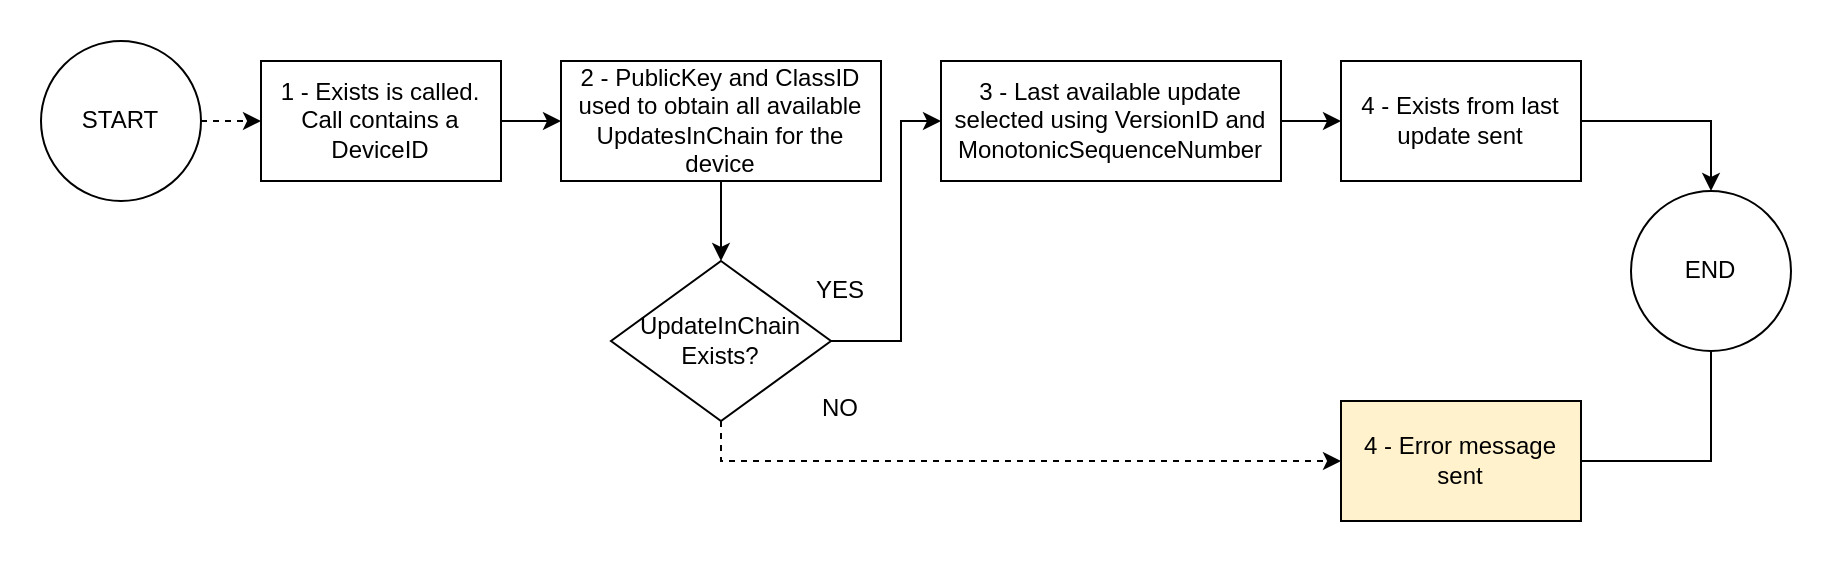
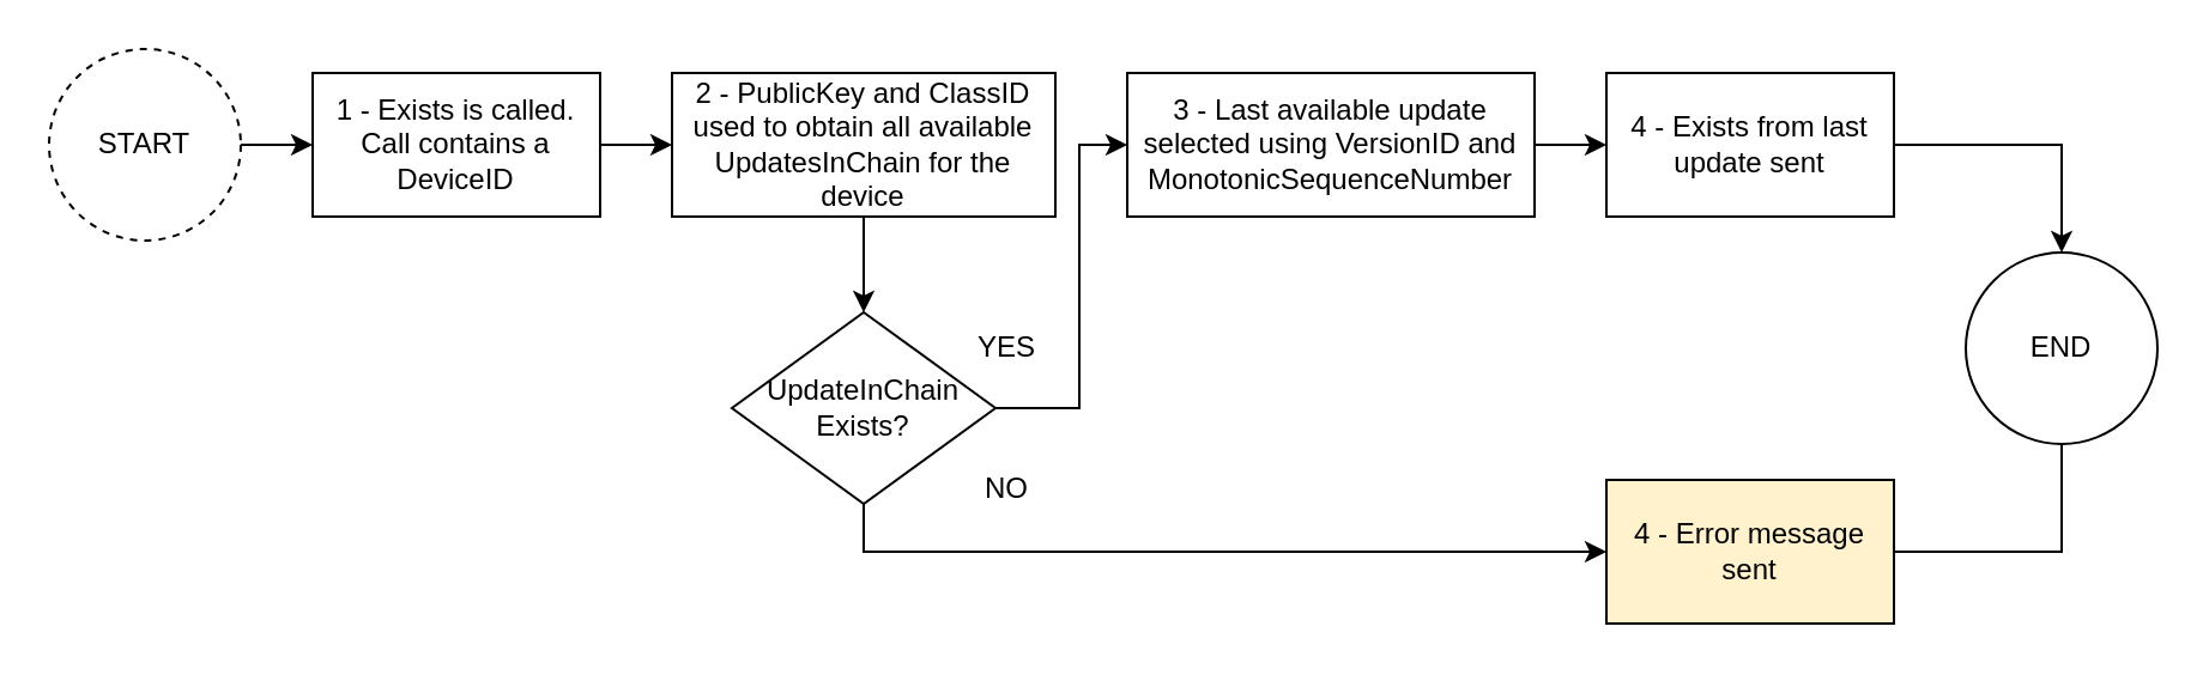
- <mxCell id="3" value="START" style="ellipse;whiteSpace=wrap;html=1;aspect=fixed;" vertex="1" parent="1"><mxGeometry x="20" y="20" width="80" height="80" as="geometry" /></mxCell>
+ <mxCell id="3" value="START" style="ellipse;whiteSpace=wrap;html=1;aspect=fixed;dashed=1;" vertex="1" parent="1"><mxGeometry x="20" y="20" width="80" height="80" as="geometry" /></mxCell>
- <mxCell id="2" style="edgeStyle=orthogonalEdgeStyle;rounded=0;orthogonalLoop=1;jettySize=auto;html=1;exitX=1;exitY=0.5;exitDx=0;exitDy=0;entryX=0;entryY=0.5;entryDx=0;entryDy=0;dashed=1;" edge="1" parent="1" source="3" target="5"><mxGeometry relative="1" as="geometry" /></mxCell>
+ <mxCell id="2" style="edgeStyle=orthogonalEdgeStyle;rounded=0;orthogonalLoop=1;jettySize=auto;html=1;exitX=1;exitY=0.5;exitDx=0;exitDy=0;entryX=0;entryY=0.5;entryDx=0;entryDy=0;" edge="1" parent="1" source="3" target="5"><mxGeometry relative="1" as="geometry" /></mxCell>
- <mxCell id="19" value="END" style="ellipse;whiteSpace=wrap;html=1;aspect=fixed;" vertex="1" parent="1"><mxGeometry x="815" y="95" width="80" height="80" as="geometry" /></mxCell>
+ <mxCell id="19" value="END" style="ellipse;whiteSpace=wrap;html=1;aspect=fixed;" vertex="1" parent="1"><mxGeometry x="820" y="105" width="80" height="80" as="geometry" /></mxCell>
- <mxCell id="9" style="edgeStyle=orthogonalEdgeStyle;rounded=0;orthogonalLoop=1;jettySize=auto;html=1;exitX=0.5;exitY=1;exitDx=0;exitDy=0;entryX=0;entryY=0.5;entryDx=0;entryDy=0;dashed=1;" edge="1" parent="1" source="10" target="15"><mxGeometry relative="1" as="geometry" /></mxCell>
+ <mxCell id="9" style="edgeStyle=orthogonalEdgeStyle;rounded=0;orthogonalLoop=1;jettySize=auto;html=1;exitX=0.5;exitY=1;exitDx=0;exitDy=0;entryX=0;entryY=0.5;entryDx=0;entryDy=0;" edge="1" parent="1" source="10" target="15"><mxGeometry relative="1" as="geometry" /></mxCell>
